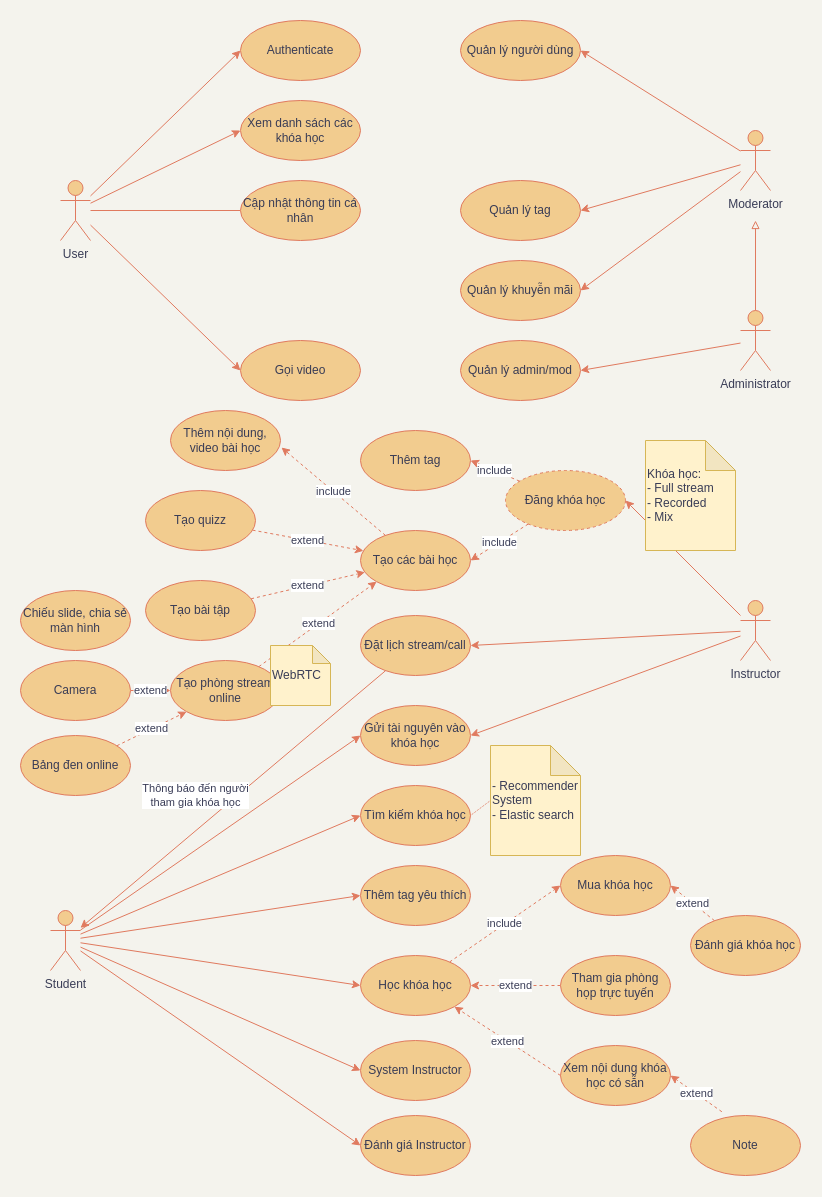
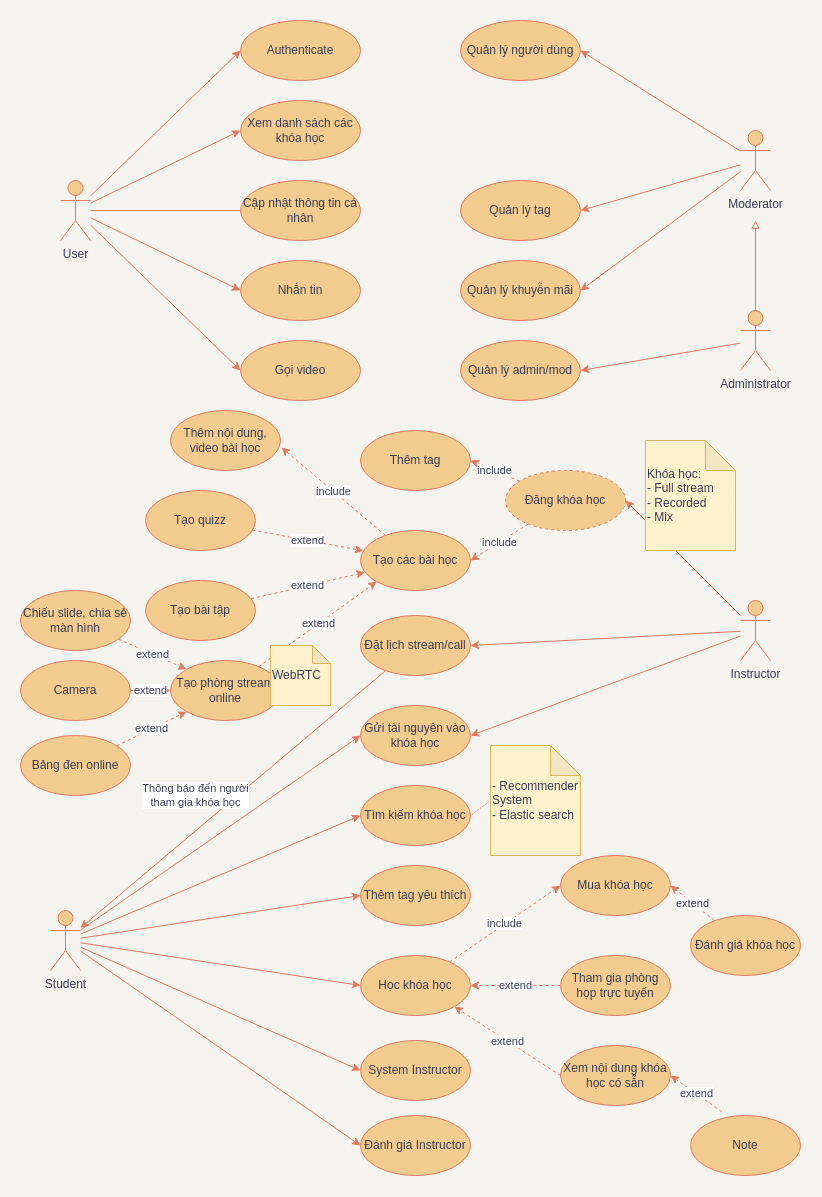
+ <mxCell id="17" style="edgeStyle=none;orthogonalLoop=1;jettySize=auto;html=1;entryX=0;entryY=0.5;entryDx=0;entryDy=0;strokeColor=#E07A5F;fontColor=#393C56;labelBackgroundColor=#F4F1DE;" parent="1" source="19" target="22" edge="1"><mxGeometry relative="1" as="geometry" /></mxCell>
+ <mxCell id="22" value="Nhắn tin" style="ellipse;whiteSpace=wrap;html=1;fillColor=#F2CC8F;strokeColor=#E07A5F;fontColor=#393C56;" parent="1" vertex="1"><mxGeometry x="240" y="260" width="120" height="60" as="geometry" /></mxCell>
+ <mxCell id="70" value="extend" style="rounded=0;orthogonalLoop=1;jettySize=auto;html=1;entryX=0;entryY=0;entryDx=0;entryDy=0;dashed=1;strokeColor=#E07A5F;fontColor=#393C56;" parent="1" source="71" target="44" edge="1"><mxGeometry relative="1" as="geometry"><mxPoint x="186.039" y="634.415" as="targetPoint" /></mxGeometry></mxCell>
